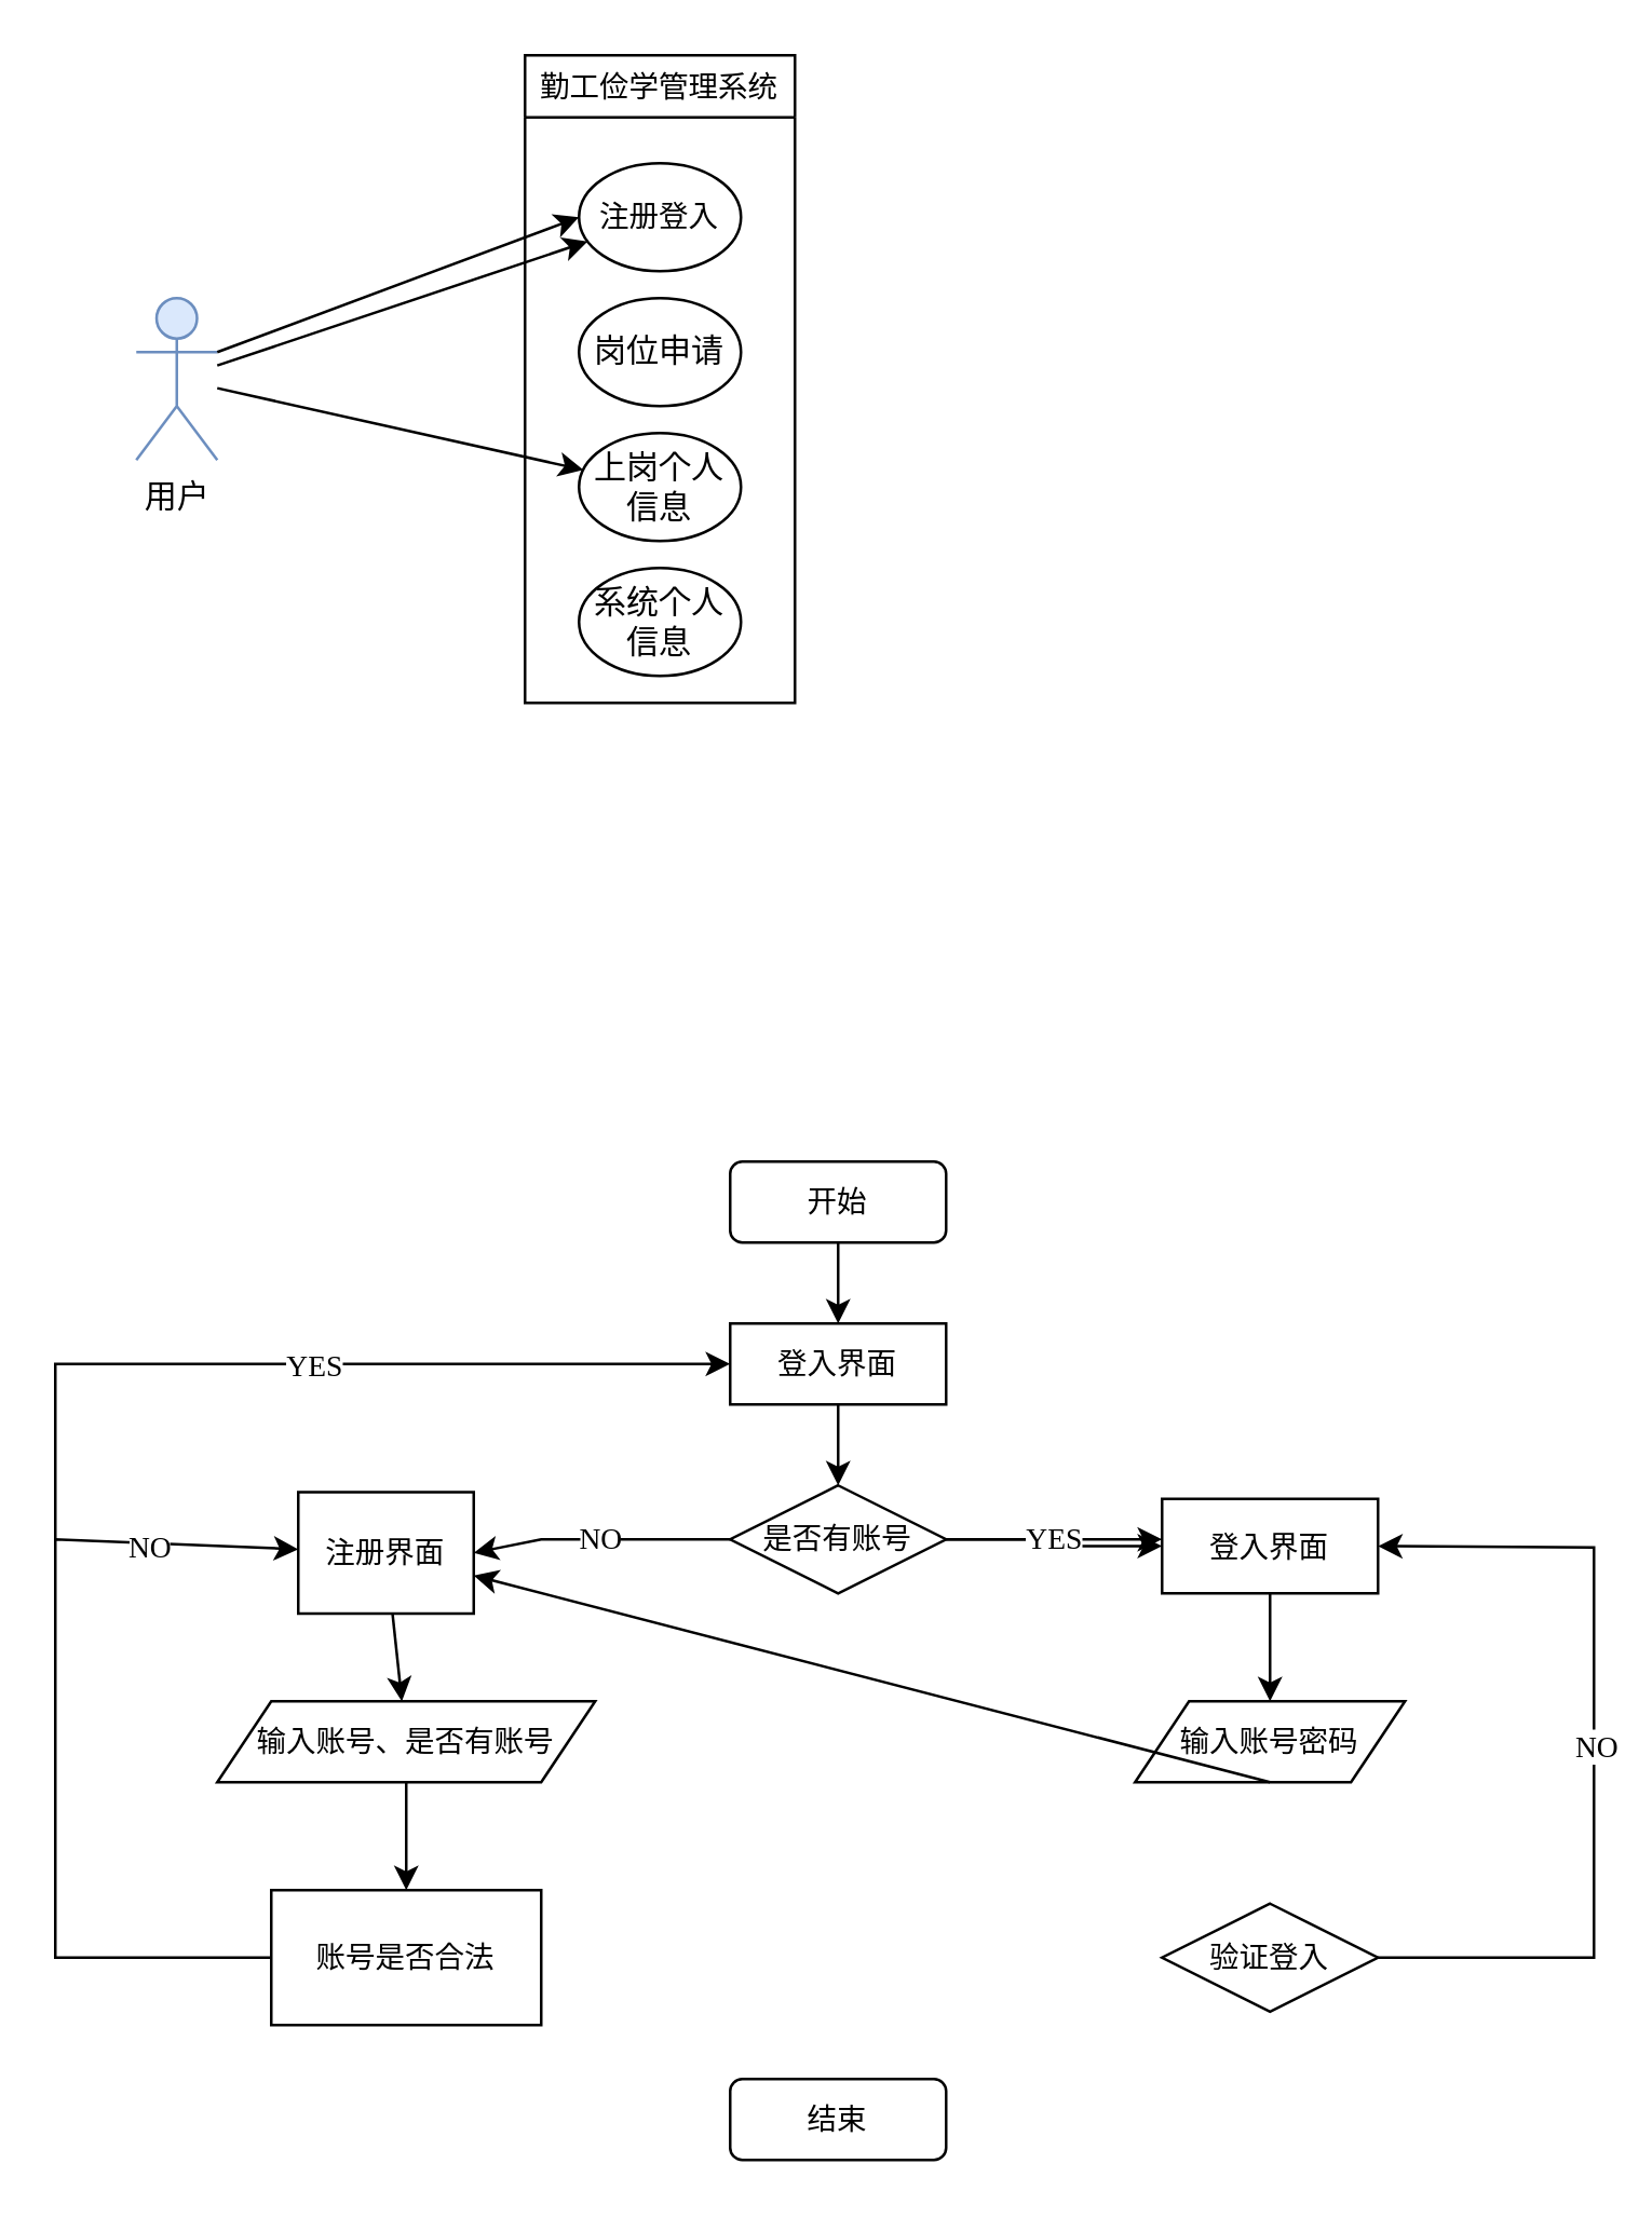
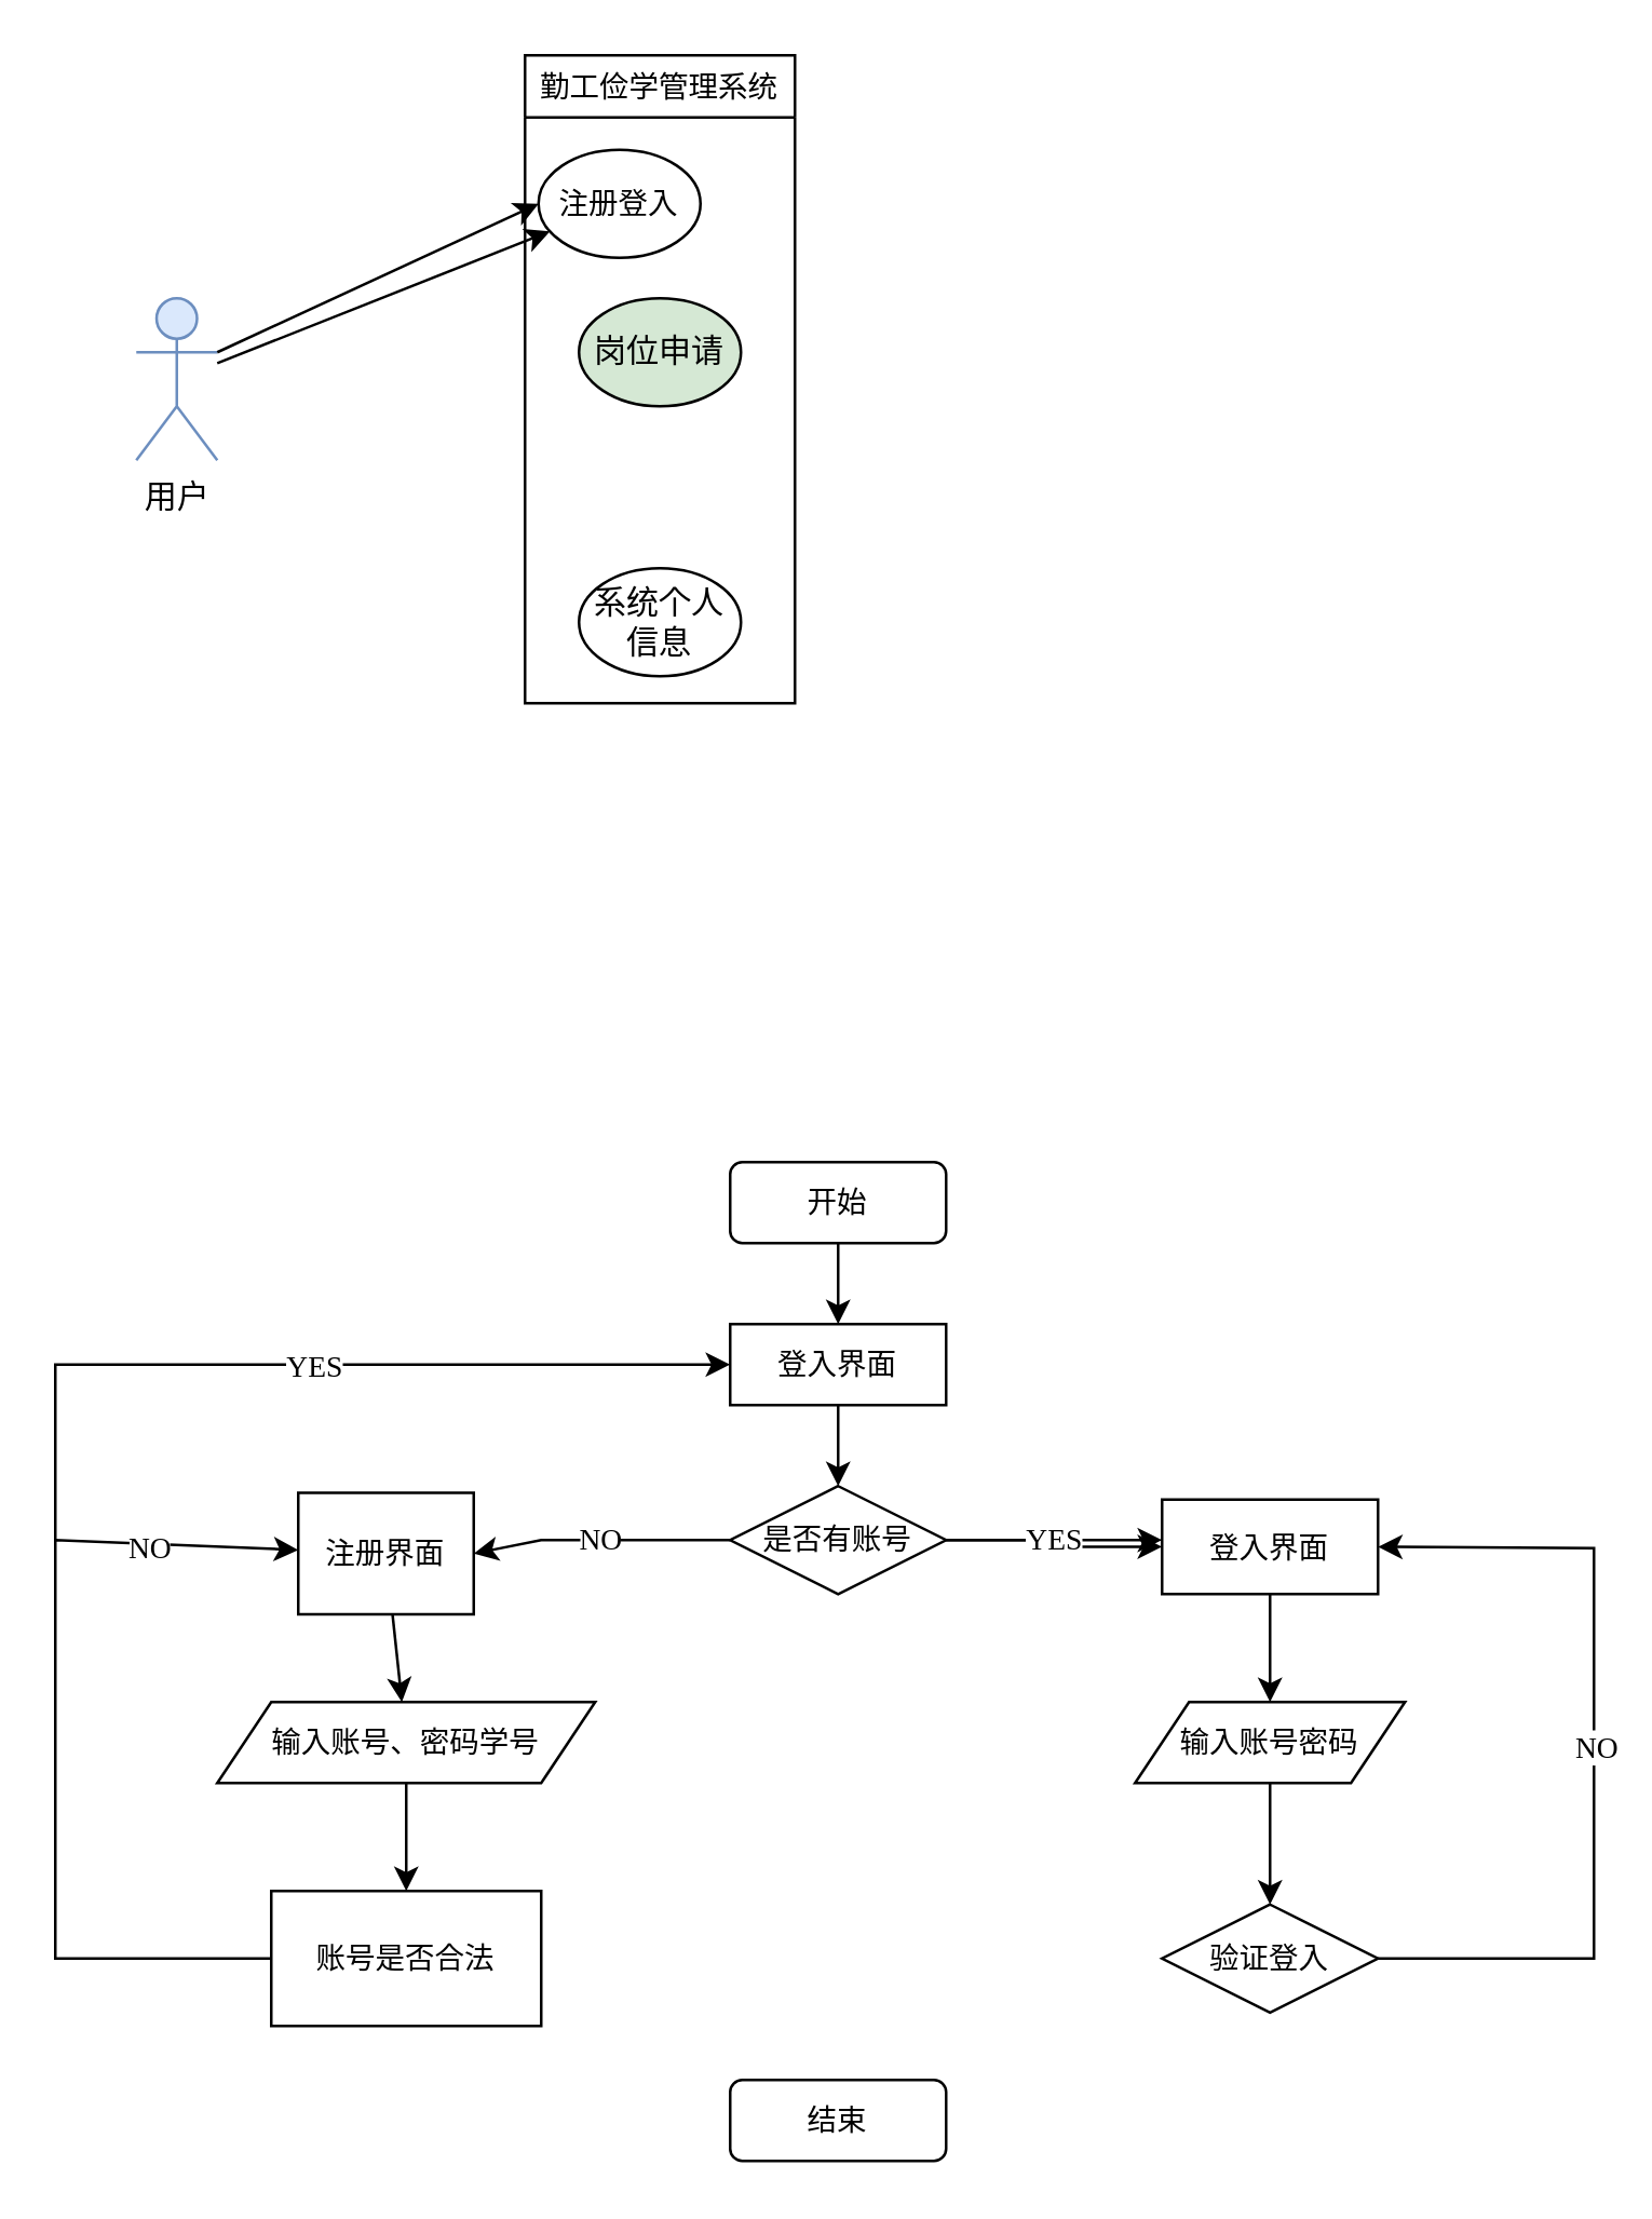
- <mxCell id="4" value="&lt;p style=&quot;line-height: 120%;&quot;&gt;&lt;font style=&quot;font-size: 11px;&quot;&gt;注册登入&lt;/font&gt;&lt;/p&gt;" style="ellipse;whiteSpace=wrap;html=1;" vertex="1" parent="3"><mxGeometry x="20" y="40" width="60" height="40" as="geometry" /></mxCell>
+ <mxCell id="4" value="&lt;p style=&quot;line-height: 120%;&quot;&gt;&lt;font style=&quot;font-size: 11px;&quot;&gt;注册登入&lt;/font&gt;&lt;/p&gt;" style="ellipse;whiteSpace=wrap;html=1;" vertex="1" parent="3"><mxGeometry x="5" y="35" width="60" height="40" as="geometry" /></mxCell>
- <mxCell id="5" value="岗位申请" style="ellipse;whiteSpace=wrap;html=1;" vertex="1" parent="3"><mxGeometry x="20" y="90" width="60" height="40" as="geometry" /></mxCell>
+ <mxCell id="5" value="岗位申请" style="ellipse;whiteSpace=wrap;html=1;fillColor=#d5e8d4;" vertex="1" parent="3"><mxGeometry x="20" y="90" width="60" height="40" as="geometry" /></mxCell>
- <mxCell id="10" value="" style="endArrow=classic;html=1;rounded=0;fontFamily=Times New Roman;fontSize=11;" edge="1" parent="1" source="2" target="6"><mxGeometry width="50" height="50" relative="1" as="geometry"><mxPoint x="90" y="148.443" as="sourcePoint" /><mxPoint x="221.48" y="134.8" as="targetPoint" /></mxGeometry></mxCell>
- <mxCell id="6" value="上岗个人信息" style="ellipse;whiteSpace=wrap;html=1;" vertex="1" parent="3"><mxGeometry x="20" y="140" width="60" height="40" as="geometry" /></mxCell>
- <mxCell id="27" value="" style="endArrow=classic;html=1;rounded=0;fontFamily=Times New Roman;fontSize=11;exitX=0.5;exitY=1;exitDx=0;exitDy=0;" edge="1" parent="1" source="21" target="19"><mxGeometry width="50" height="50" relative="1" as="geometry"><mxPoint x="470" y="670" as="sourcePoint" /><mxPoint x="469.66" y="700" as="targetPoint" /></mxGeometry></mxCell>
+ <mxCell id="27" value="" style="endArrow=classic;html=1;rounded=0;fontFamily=Times New Roman;fontSize=11;exitX=0.5;exitY=1;exitDx=0;exitDy=0;" edge="1" parent="1" source="21" target="24"><mxGeometry width="50" height="50" relative="1" as="geometry"><mxPoint x="470" y="670" as="sourcePoint" /><mxPoint x="469.66" y="700" as="targetPoint" /></mxGeometry></mxCell>
- <mxCell id="22" value="输入账号、是否有账号" style="shape=parallelogram;perimeter=parallelogramPerimeter;whiteSpace=wrap;html=1;fixedSize=1;fontFamily=Times New Roman;fontSize=11;" vertex="1" parent="1"><mxGeometry x="80" y="630" width="140" height="30" as="geometry" /></mxCell>
+ <mxCell id="22" value="输入账号、密码学号" style="shape=parallelogram;perimeter=parallelogramPerimeter;whiteSpace=wrap;html=1;fixedSize=1;fontFamily=Times New Roman;fontSize=11;" vertex="1" parent="1"><mxGeometry x="80" y="630" width="140" height="30" as="geometry" /></mxCell>
